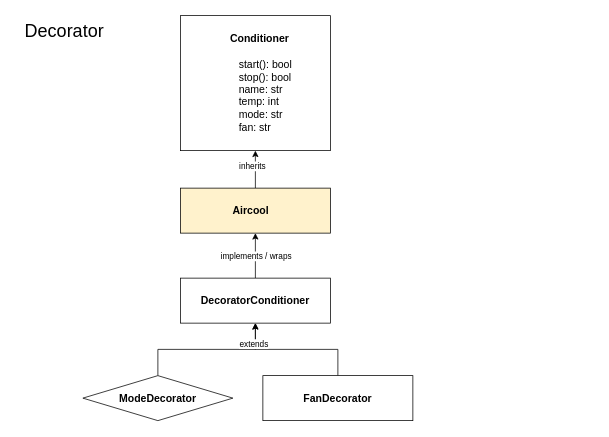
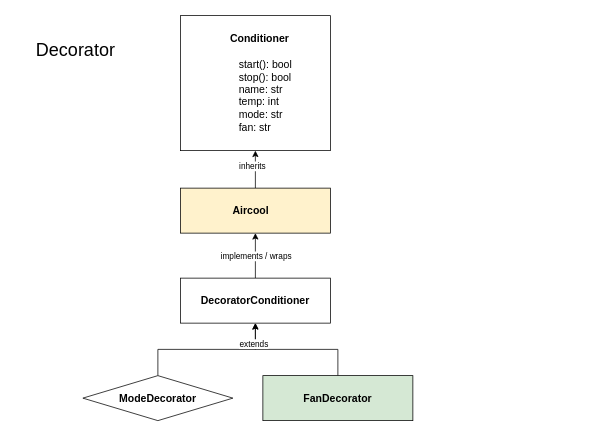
- <mxCell id="2" value="&lt;span style=&quot;font-size: 24px;&quot;&gt;Decorator&lt;/span&gt;&lt;div&gt;&lt;span style=&quot;font-size: 24px;&quot;&gt;&lt;br&gt;&lt;/span&gt;&lt;/div&gt;" style="text;html=1;align=center;verticalAlign=middle;resizable=0;points=[];autosize=1;strokeColor=none;fillColor=none;" parent="1" vertex="1"><mxGeometry x="20" y="20" width="130" height="70" as="geometry" /></mxCell>
+ <mxCell id="2" value="&lt;span style=&quot;font-size: 24px;&quot;&gt;Decorator&lt;/span&gt;&lt;div&gt;&lt;span style=&quot;font-size: 24px;&quot;&gt;&lt;br&gt;&lt;/span&gt;&lt;/div&gt;" style="text;html=1;align=center;verticalAlign=middle;resizable=0;points=[];autosize=1;strokeColor=none;fillColor=none;" parent="1" vertex="1"><mxGeometry x="35" y="45" width="130" height="70" as="geometry" /></mxCell>
- <mxCell id="15" value="&lt;b style=&quot;font-size: 14px; text-align: left;&quot;&gt;FanDecorator&lt;/b&gt;" style="rounded=0;whiteSpace=wrap;html=1;" parent="1" vertex="1"><mxGeometry x="350" y="500" width="200" height="60" as="geometry" /></mxCell>
+ <mxCell id="15" value="&lt;b style=&quot;font-size: 14px; text-align: left;&quot;&gt;FanDecorator&lt;/b&gt;" style="rounded=0;whiteSpace=wrap;html=1;fillColor=#d5e8d4;" parent="1" vertex="1"><mxGeometry x="350" y="500" width="200" height="60" as="geometry" /></mxCell>
